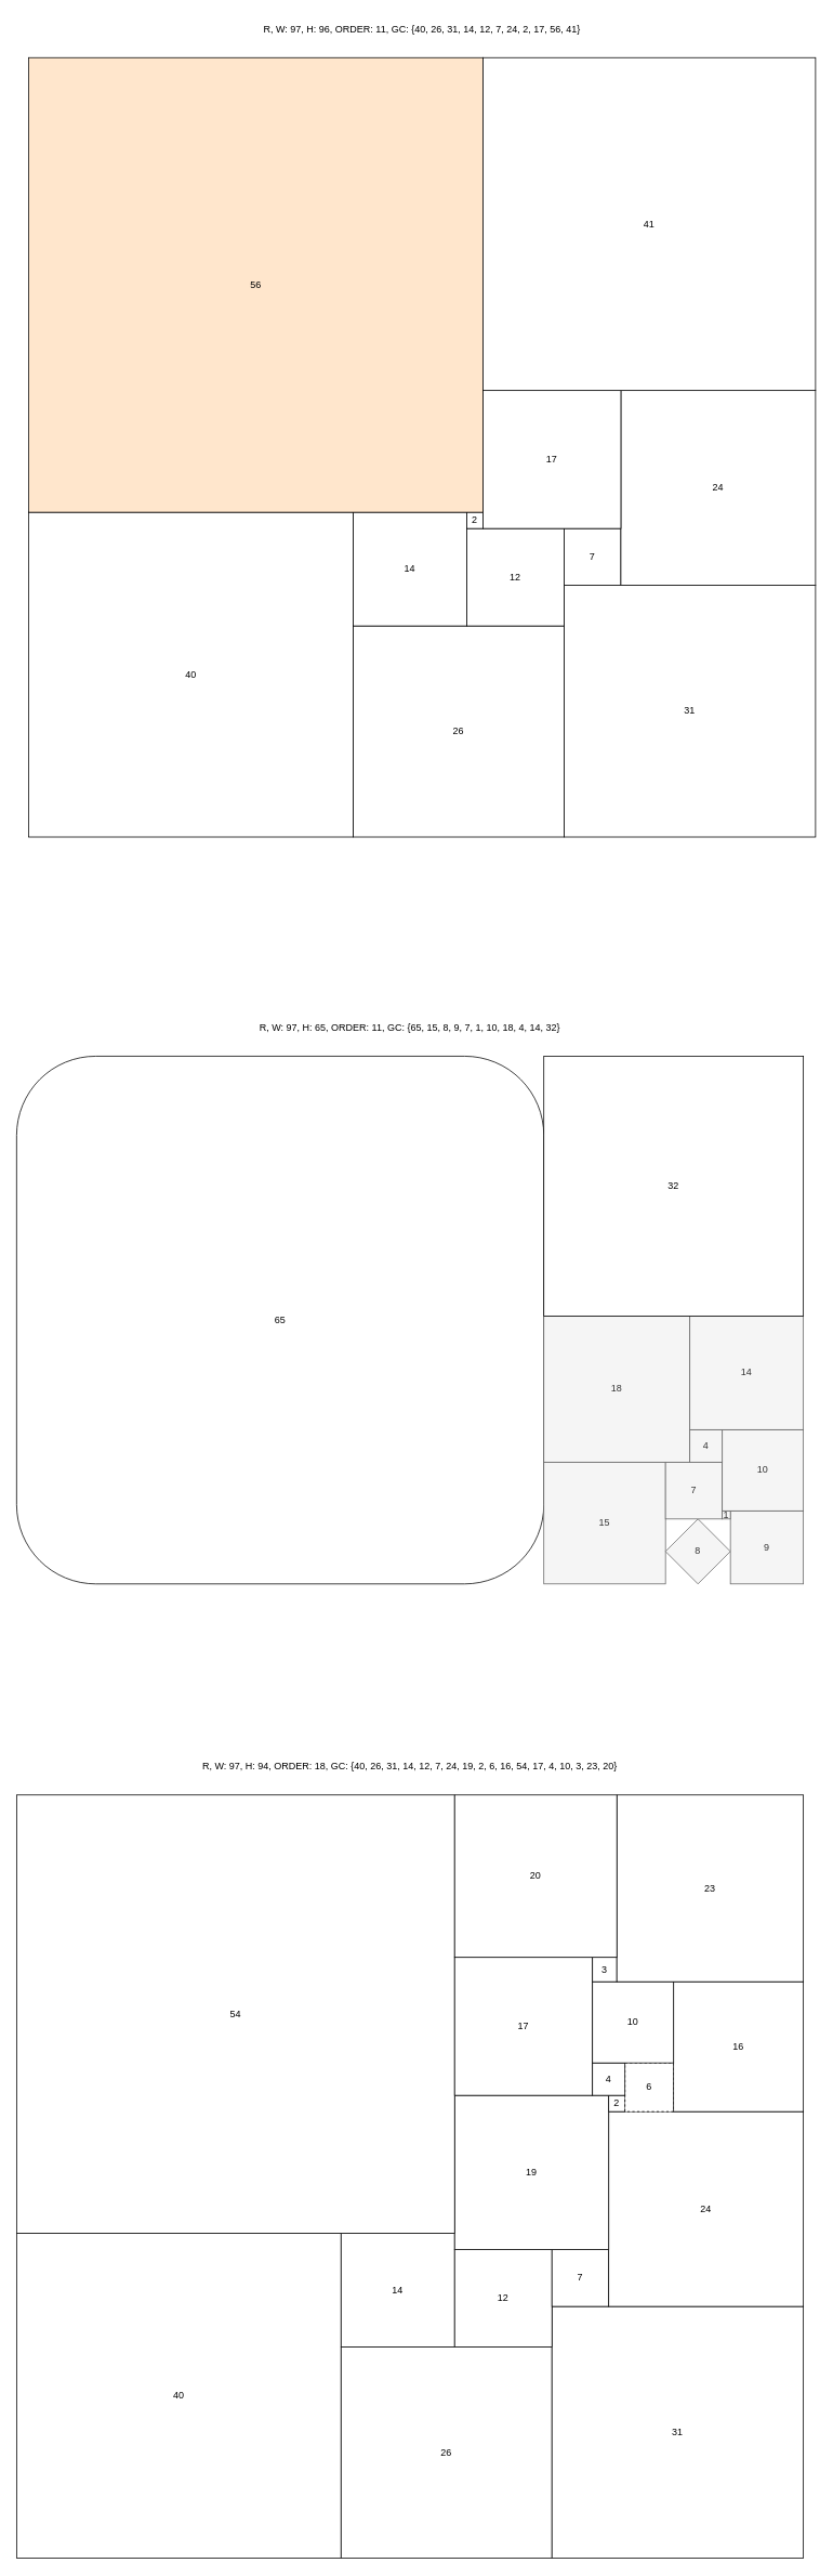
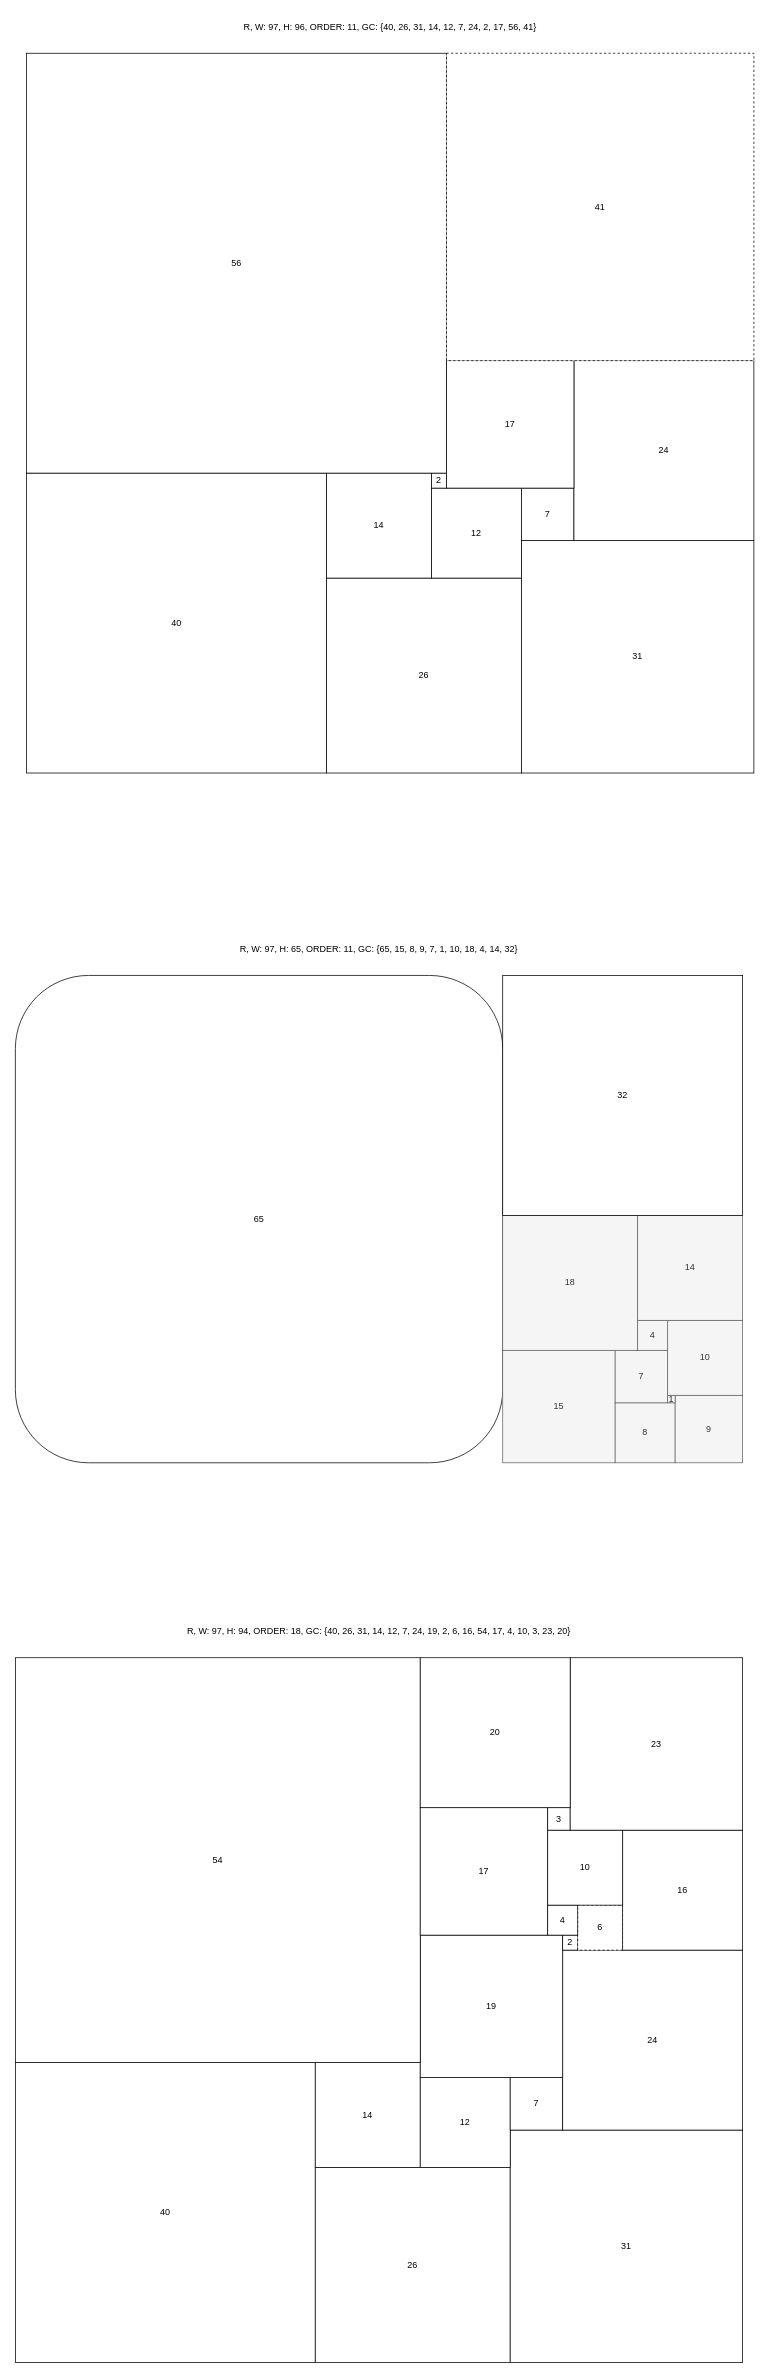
- <mxCell id="47" value="41" style="rounded=0;whiteSpace=wrap;html=1;" parent="36" vertex="1"><mxGeometry x="560" width="410" height="410" as="geometry" /></mxCell>
+ <mxCell id="47" value="41" style="rounded=0;whiteSpace=wrap;html=1;dashed=1;" parent="36" vertex="1"><mxGeometry x="560" width="410" height="410" as="geometry" /></mxCell>
- <mxCell id="46" value="56" style="rounded=0;whiteSpace=wrap;html=1;fillColor=#ffe6cc;" parent="36" vertex="1"><mxGeometry width="560" height="560" as="geometry" /></mxCell>
+ <mxCell id="46" value="56" style="rounded=0;whiteSpace=wrap;html=1;" parent="36" vertex="1"><mxGeometry width="560" height="560" as="geometry" /></mxCell>
- <mxCell id="27" value="8" style="rhombus;whiteSpace=wrap;html=1;fillColor=#f5f5f5;strokeColor=#666666;fontColor=#333333;" parent="24" vertex="1"><mxGeometry x="800" y="570" width="80" height="80" as="geometry" /></mxCell>
+ <mxCell id="27" value="8" style="rounded=0;whiteSpace=wrap;html=1;fillColor=#f5f5f5;strokeColor=#666666;fontColor=#333333;" parent="24" vertex="1"><mxGeometry x="800" y="570" width="80" height="80" as="geometry" /></mxCell>
